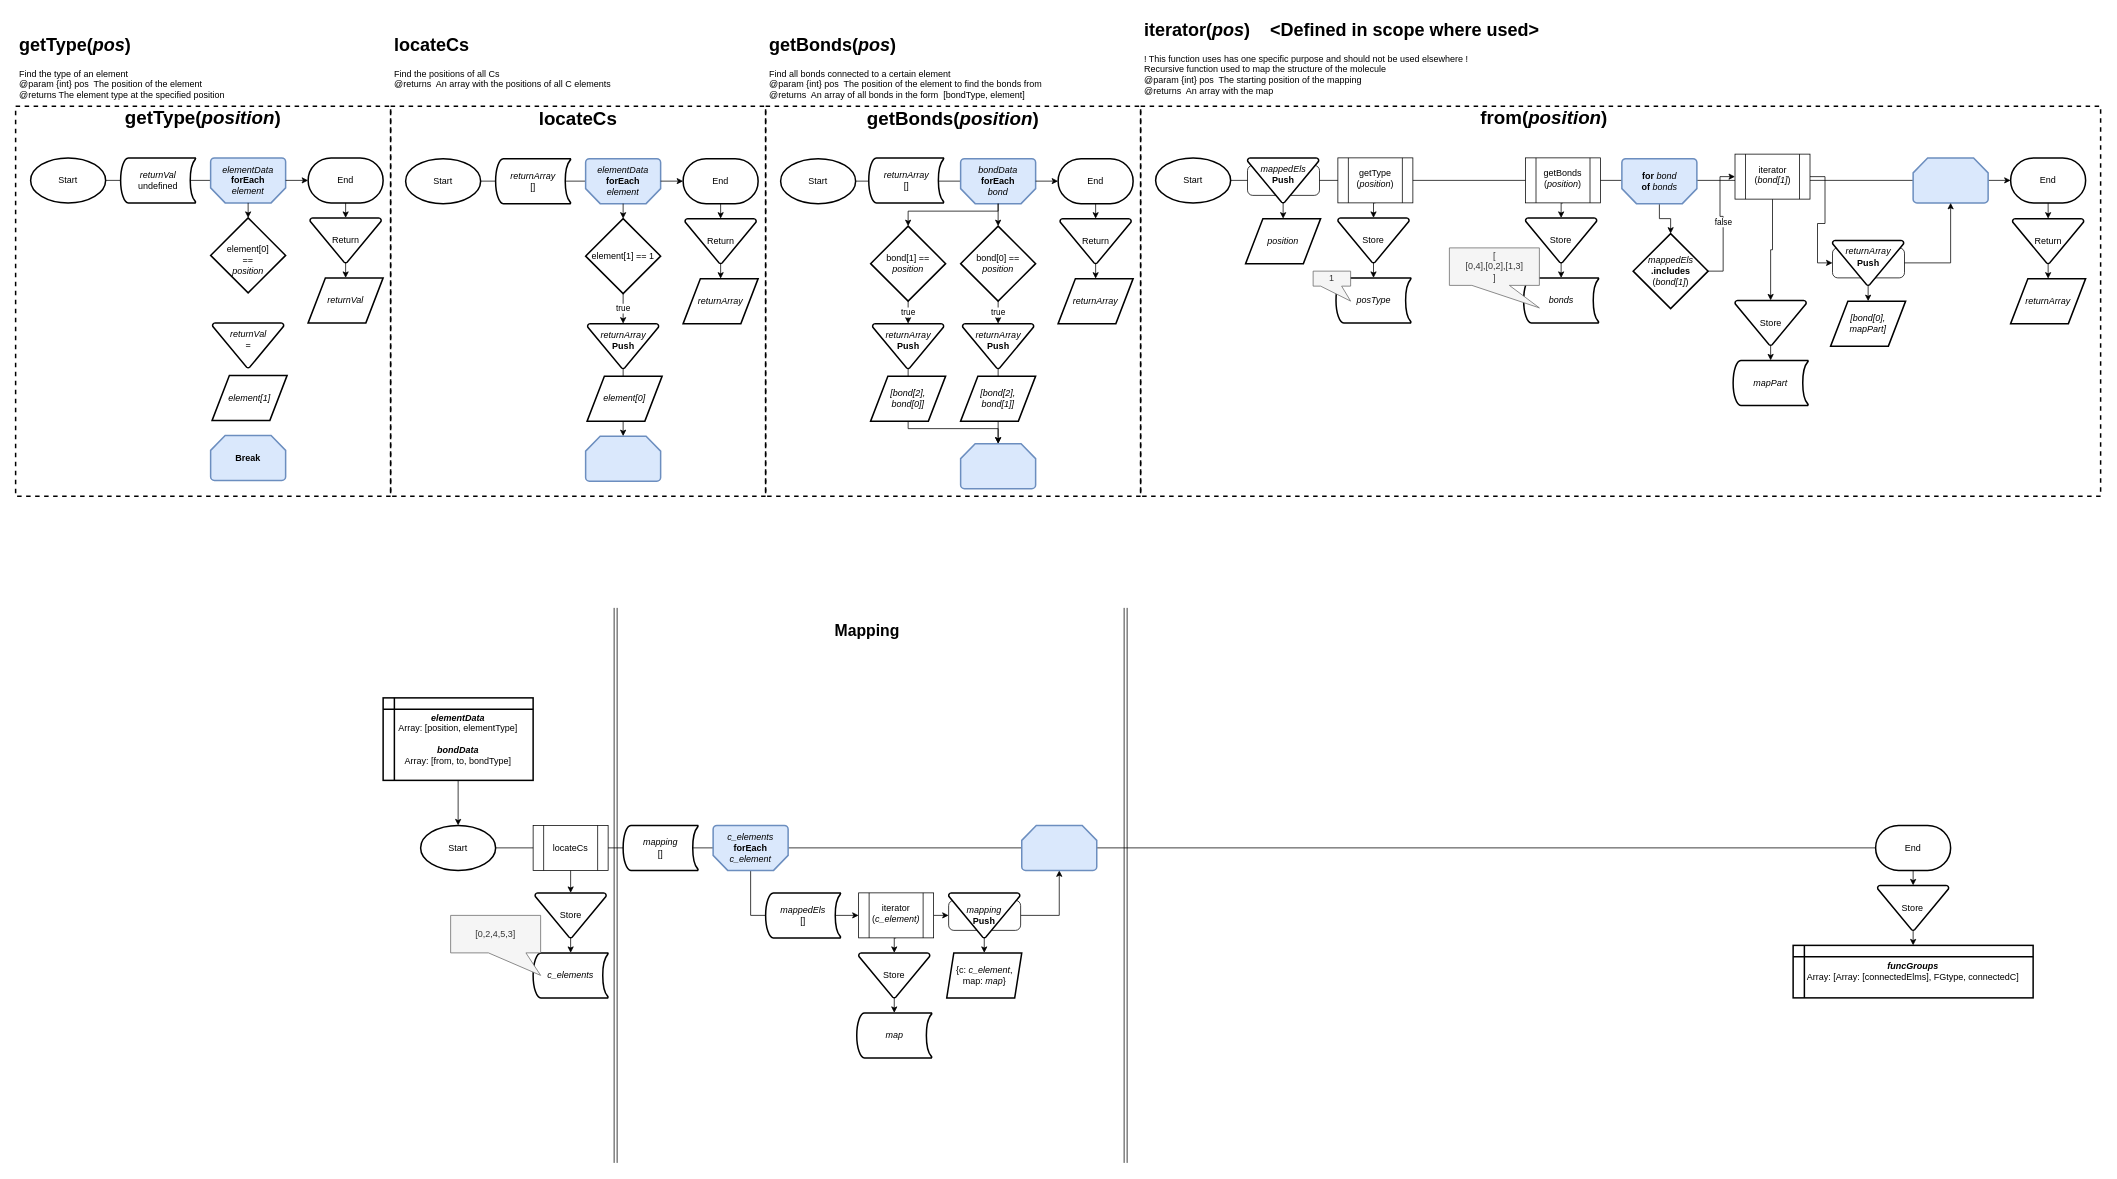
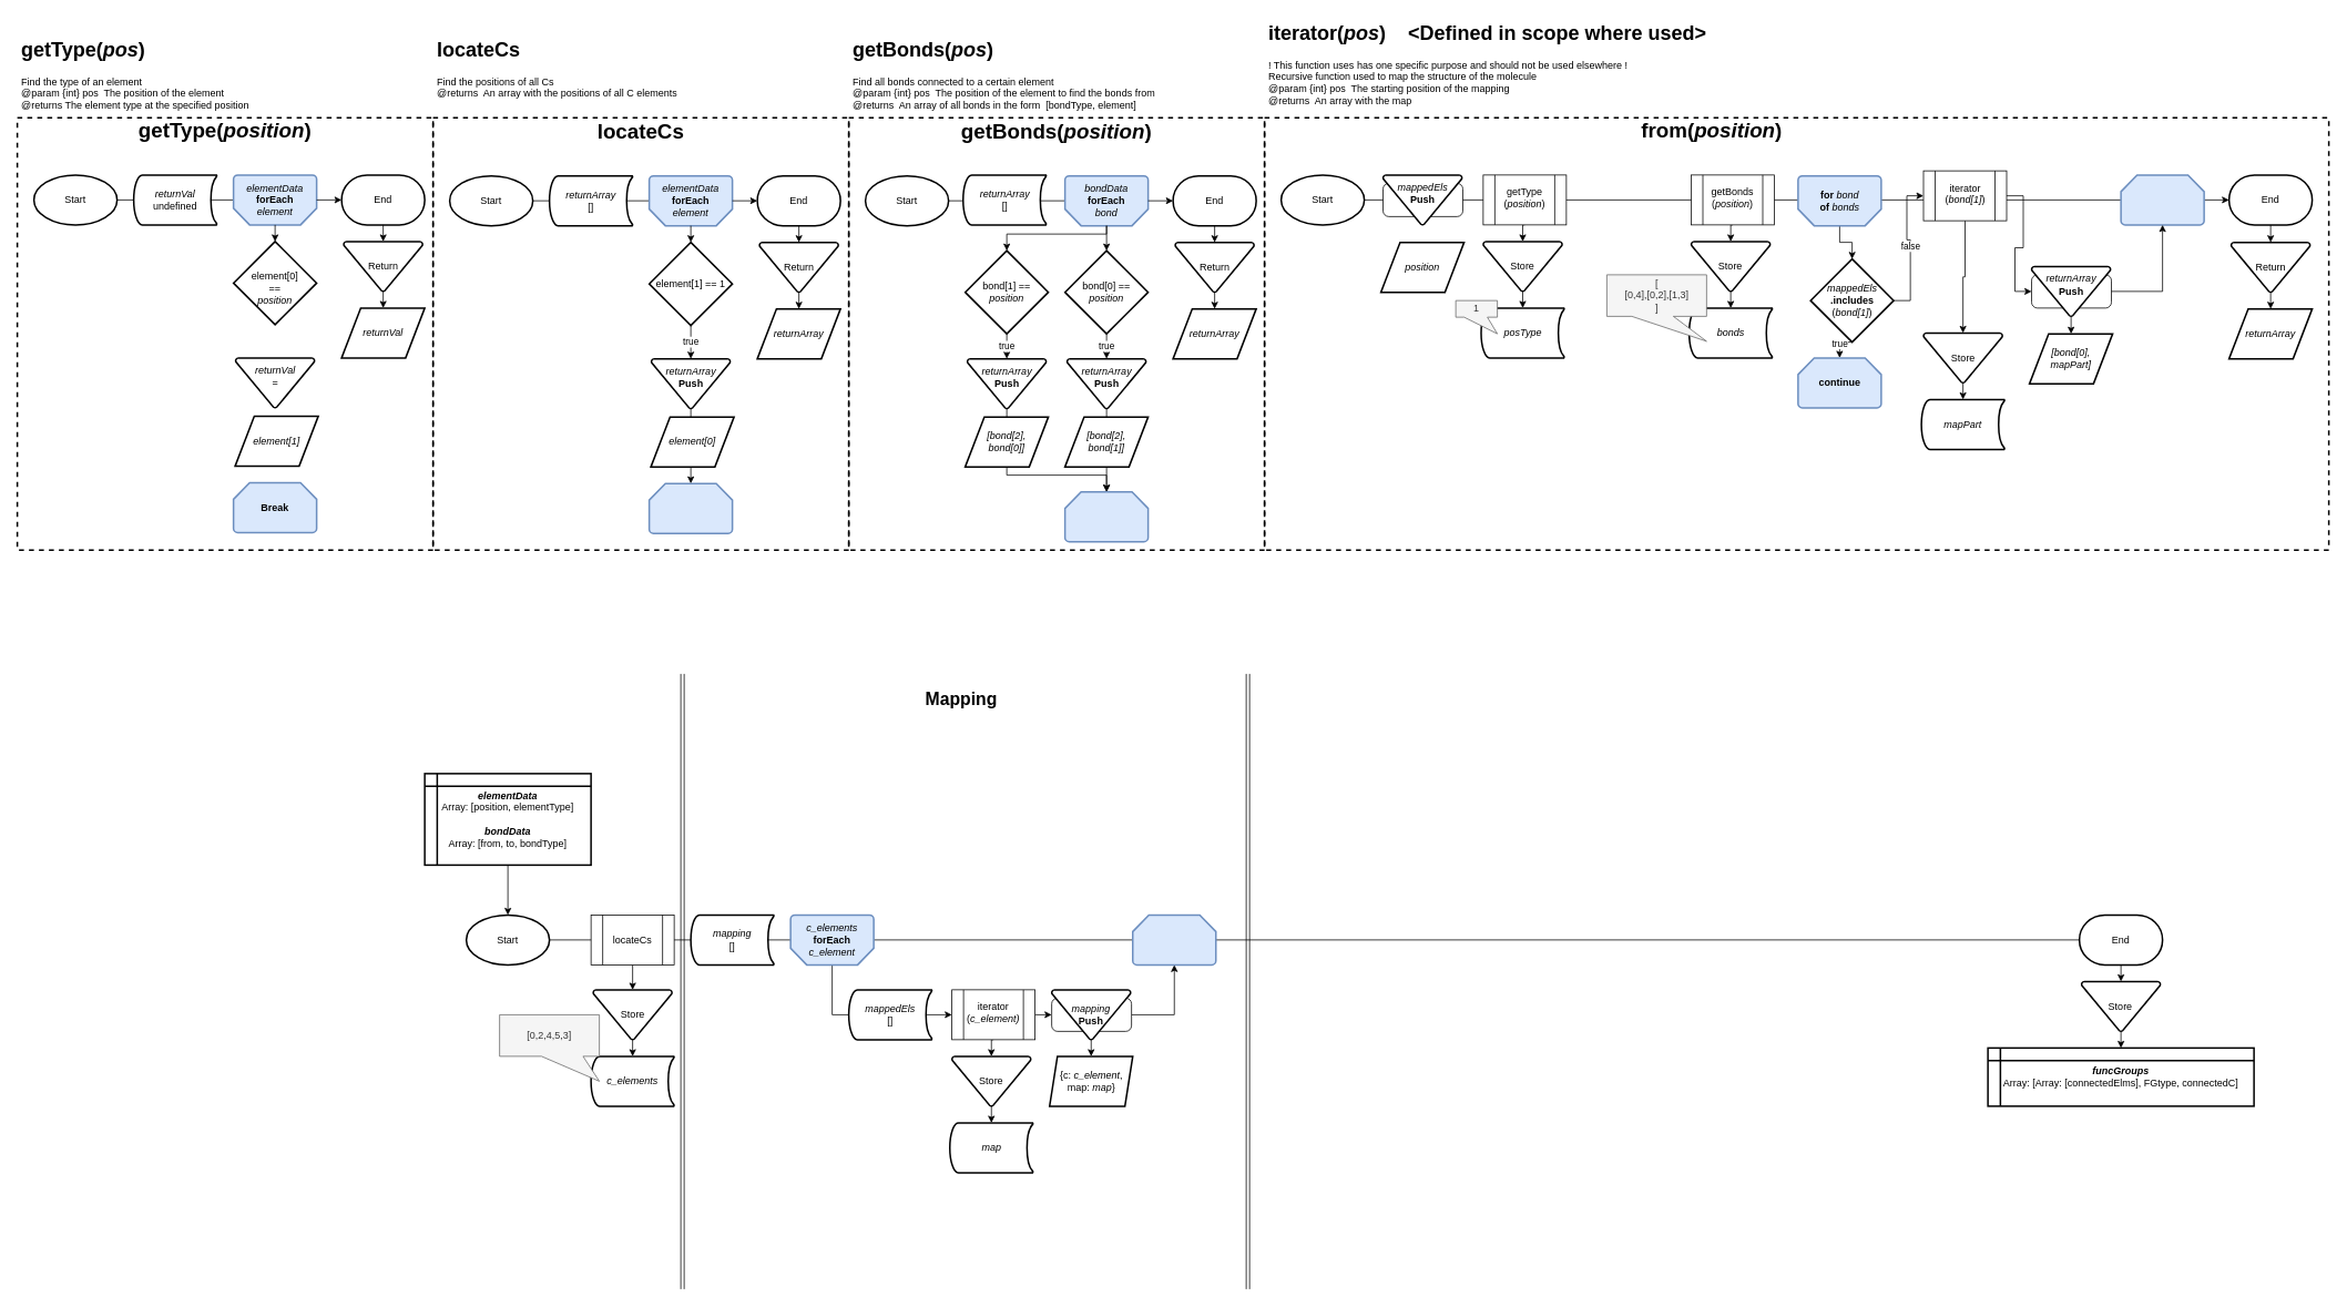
- <mxCell id="131" style="edgeStyle=orthogonalEdgeStyle;rounded=0;orthogonalLoop=1;jettySize=auto;html=1;exitX=0.5;exitY=1;exitDx=0;exitDy=0;exitPerimeter=0;entryX=0.5;entryY=0;entryDx=0;entryDy=0;" parent="1" source="129" target="130" edge="1"><mxGeometry relative="1" as="geometry" /></mxCell>
+ <mxCell id="119" value="true" style="edgeStyle=orthogonalEdgeStyle;rounded=0;orthogonalLoop=1;jettySize=auto;html=1;exitX=0.5;exitY=1;exitDx=0;exitDy=0;exitPerimeter=0;entryX=0.5;entryY=0;entryDx=0;entryDy=0;entryPerimeter=0;" parent="1" source="121" target="123" edge="1"><mxGeometry relative="1" as="geometry" /></mxCell>
+ <mxCell id="123" value="&lt;b&gt;continue&lt;/b&gt;" style="strokeWidth=2;html=1;shape=mxgraph.flowchart.loop_limit;whiteSpace=wrap;fillColor=#dae8fc;strokeColor=#6c8ebf;" parent="1" vertex="1"><mxGeometry x="2161.67" y="430" width="100" height="60" as="geometry" /></mxCell>
